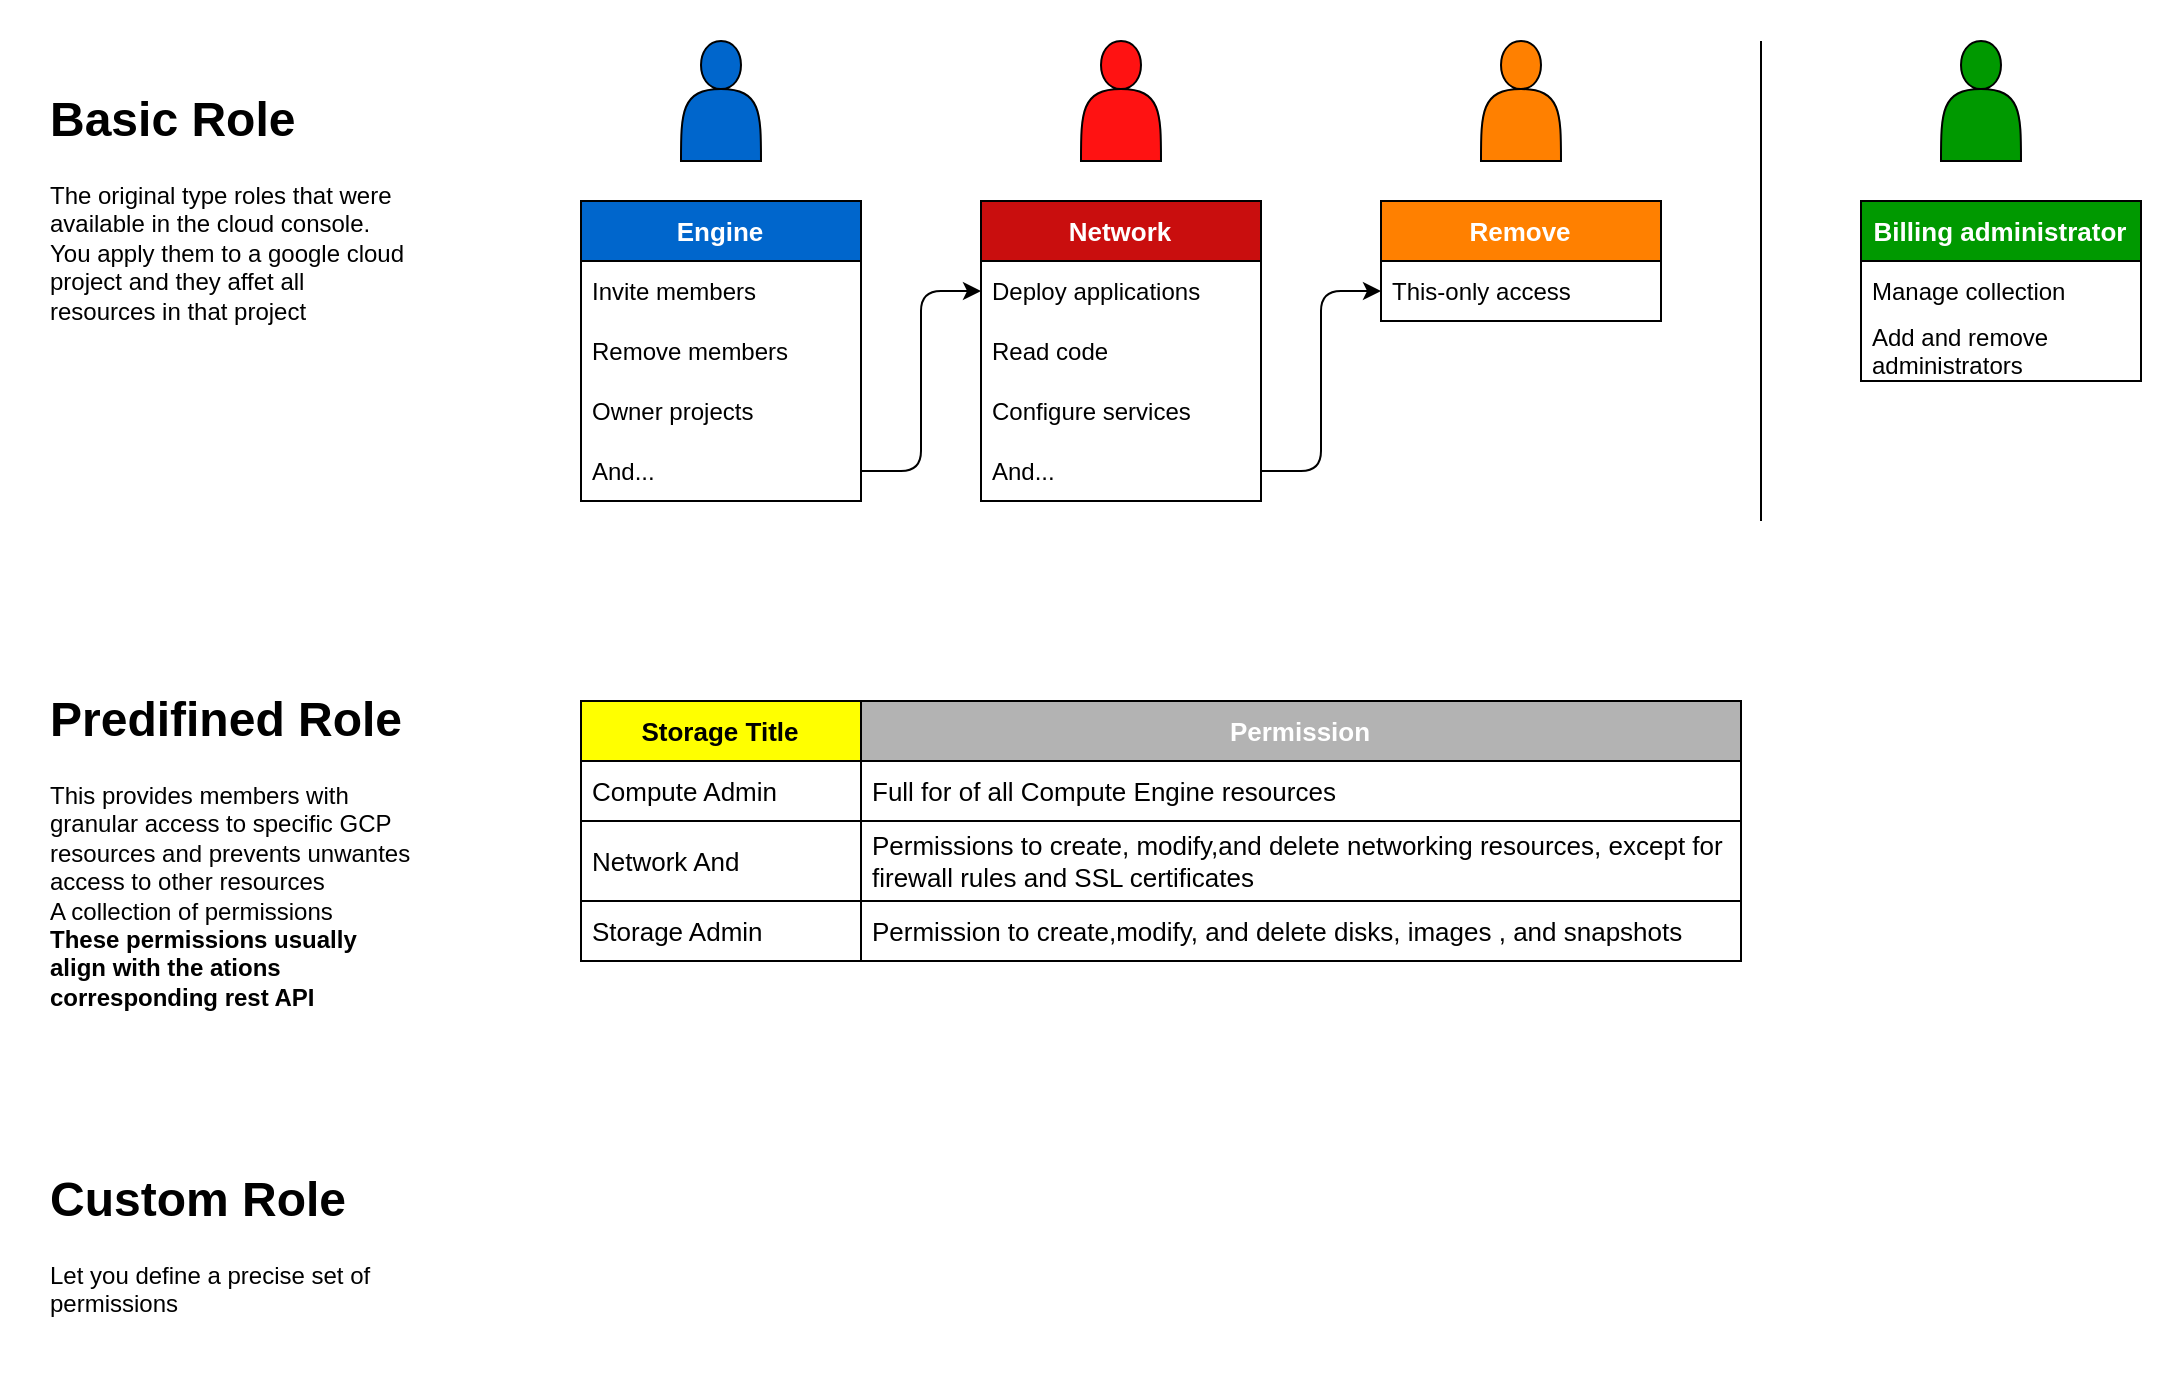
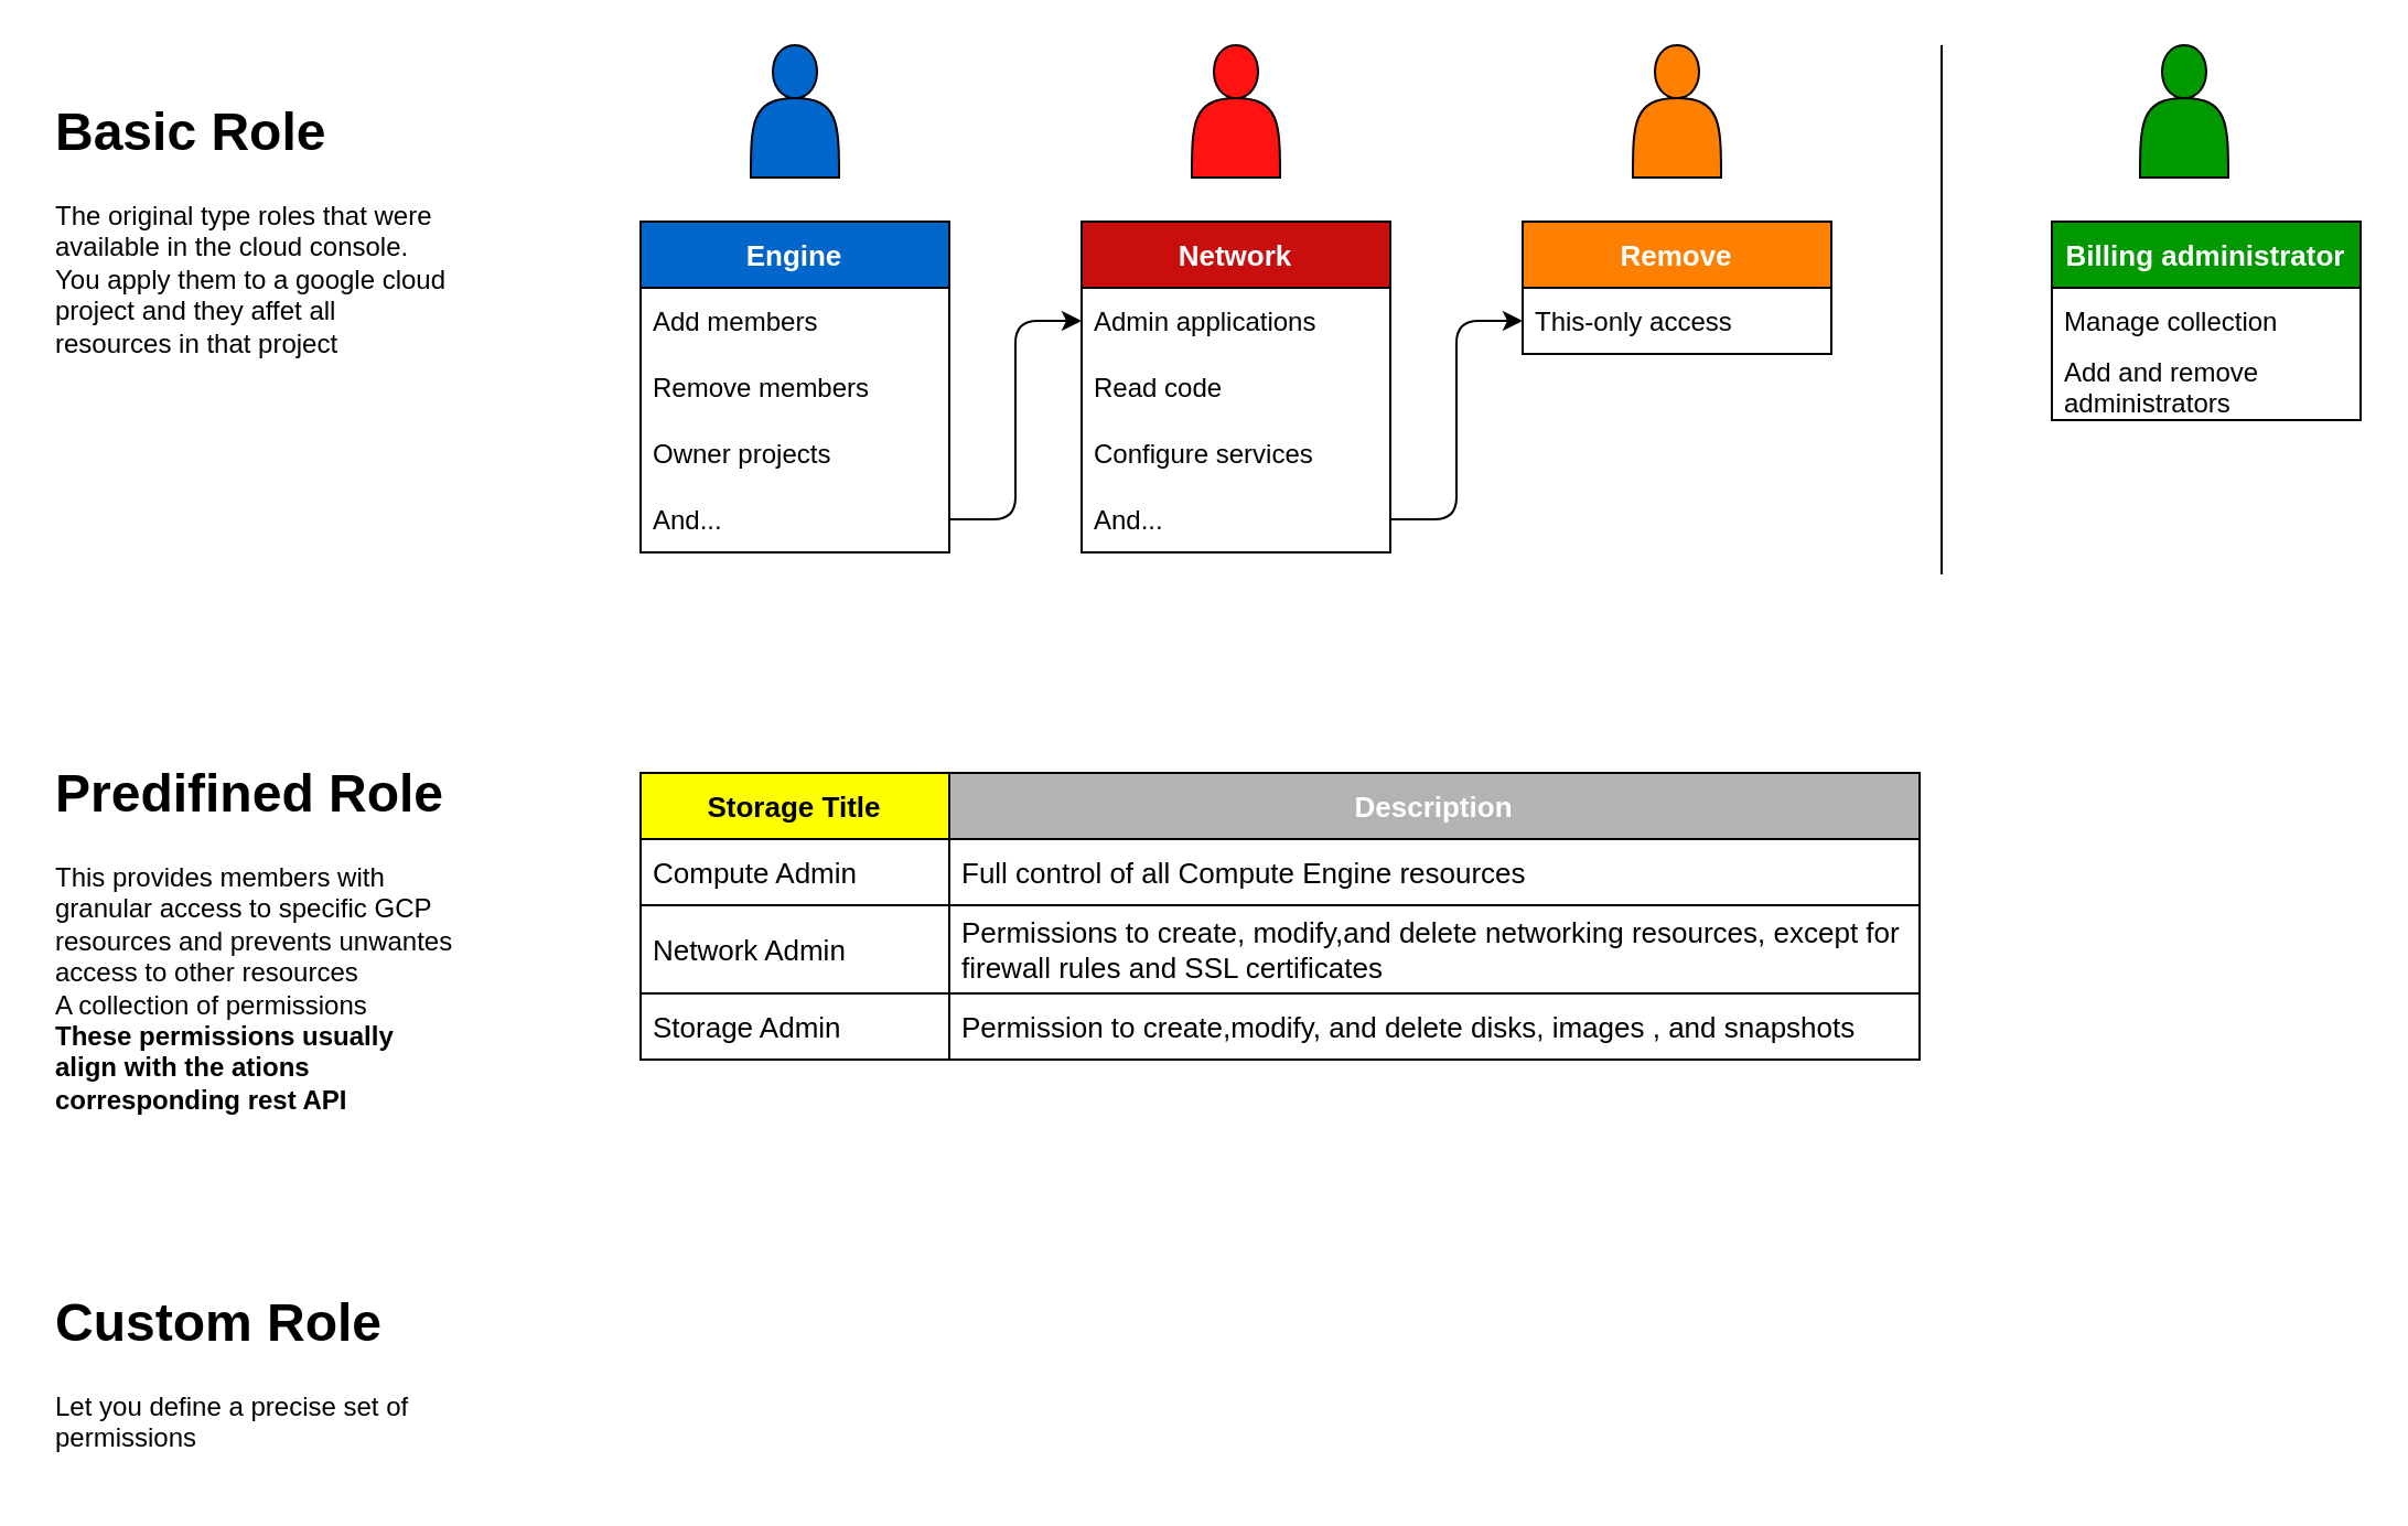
- <mxCell id="5" value="Invite members " style="text;strokeColor=none;fillColor=none;align=left;verticalAlign=middle;spacingLeft=4;spacingRight=4;overflow=hidden;points=[[0,0.5],[1,0.5]];portConstraint=eastwest;rotatable=0;labelBorderColor=none;" vertex="1" parent="4"><mxGeometry y="30" width="140" height="30" as="geometry" /></mxCell>
+ <mxCell id="5" value="Add members " style="text;strokeColor=none;fillColor=none;align=left;verticalAlign=middle;spacingLeft=4;spacingRight=4;overflow=hidden;points=[[0,0.5],[1,0.5]];portConstraint=eastwest;rotatable=0;labelBorderColor=none;" vertex="1" parent="4"><mxGeometry y="30" width="140" height="30" as="geometry" /></mxCell>
- <mxCell id="11" value="Deploy applications" style="text;strokeColor=none;fillColor=none;align=left;verticalAlign=middle;spacingLeft=4;spacingRight=4;overflow=hidden;points=[[0,0.5],[1,0.5]];portConstraint=eastwest;rotatable=0;labelBorderColor=none;" vertex="1" parent="10"><mxGeometry y="30" width="140" height="30" as="geometry" /></mxCell>
+ <mxCell id="11" value="Admin applications" style="text;strokeColor=none;fillColor=none;align=left;verticalAlign=middle;spacingLeft=4;spacingRight=4;overflow=hidden;points=[[0,0.5],[1,0.5]];portConstraint=eastwest;rotatable=0;labelBorderColor=none;" vertex="1" parent="10"><mxGeometry y="30" width="140" height="30" as="geometry" /></mxCell>
- <mxCell id="30" value="Permission" style="swimlane;fontStyle=1;childLayout=stackLayout;horizontal=1;startSize=30;horizontalStack=0;resizeParent=1;resizeParentMax=0;resizeLast=0;collapsible=1;marginBottom=0;labelBorderColor=none;fontSize=13;fontColor=#FFFFFF;strokeColor=default;fillColor=#B3B3B3;" vertex="1" parent="1"><mxGeometry x="430" y="350" width="440" height="130" as="geometry" /></mxCell>
+ <mxCell id="30" value="Description" style="swimlane;fontStyle=1;childLayout=stackLayout;horizontal=1;startSize=30;horizontalStack=0;resizeParent=1;resizeParentMax=0;resizeLast=0;collapsible=1;marginBottom=0;labelBorderColor=none;fontSize=13;fontColor=#FFFFFF;strokeColor=default;fillColor=#B3B3B3;" vertex="1" parent="1"><mxGeometry x="430" y="350" width="440" height="130" as="geometry" /></mxCell>
- <mxCell id="31" value="Full for of all Compute Engine resources" style="text;strokeColor=default;fillColor=none;align=left;verticalAlign=middle;spacingLeft=4;spacingRight=4;overflow=hidden;points=[[0,0.5],[1,0.5]];portConstraint=eastwest;rotatable=0;labelBorderColor=none;fontSize=13;fontColor=#000000;" vertex="1" parent="30"><mxGeometry y="30" width="440" height="30" as="geometry" /></mxCell>
+ <mxCell id="31" value="Full control of all Compute Engine resources" style="text;strokeColor=default;fillColor=none;align=left;verticalAlign=middle;spacingLeft=4;spacingRight=4;overflow=hidden;points=[[0,0.5],[1,0.5]];portConstraint=eastwest;rotatable=0;labelBorderColor=none;fontSize=13;fontColor=#000000;" vertex="1" parent="30"><mxGeometry y="30" width="440" height="30" as="geometry" /></mxCell>
- <mxCell id="28" value="Network And" style="text;strokeColor=default;fillColor=none;align=left;verticalAlign=middle;spacingLeft=4;spacingRight=4;overflow=hidden;points=[[0,0.5],[1,0.5]];portConstraint=eastwest;rotatable=0;labelBorderColor=none;fontSize=13;fontColor=#000000;" vertex="1" parent="26"><mxGeometry y="60" width="140" height="40" as="geometry" /></mxCell>
+ <mxCell id="28" value="Network Admin" style="text;strokeColor=default;fillColor=none;align=left;verticalAlign=middle;spacingLeft=4;spacingRight=4;overflow=hidden;points=[[0,0.5],[1,0.5]];portConstraint=eastwest;rotatable=0;labelBorderColor=none;fontSize=13;fontColor=#000000;" vertex="1" parent="26"><mxGeometry y="60" width="140" height="40" as="geometry" /></mxCell>
